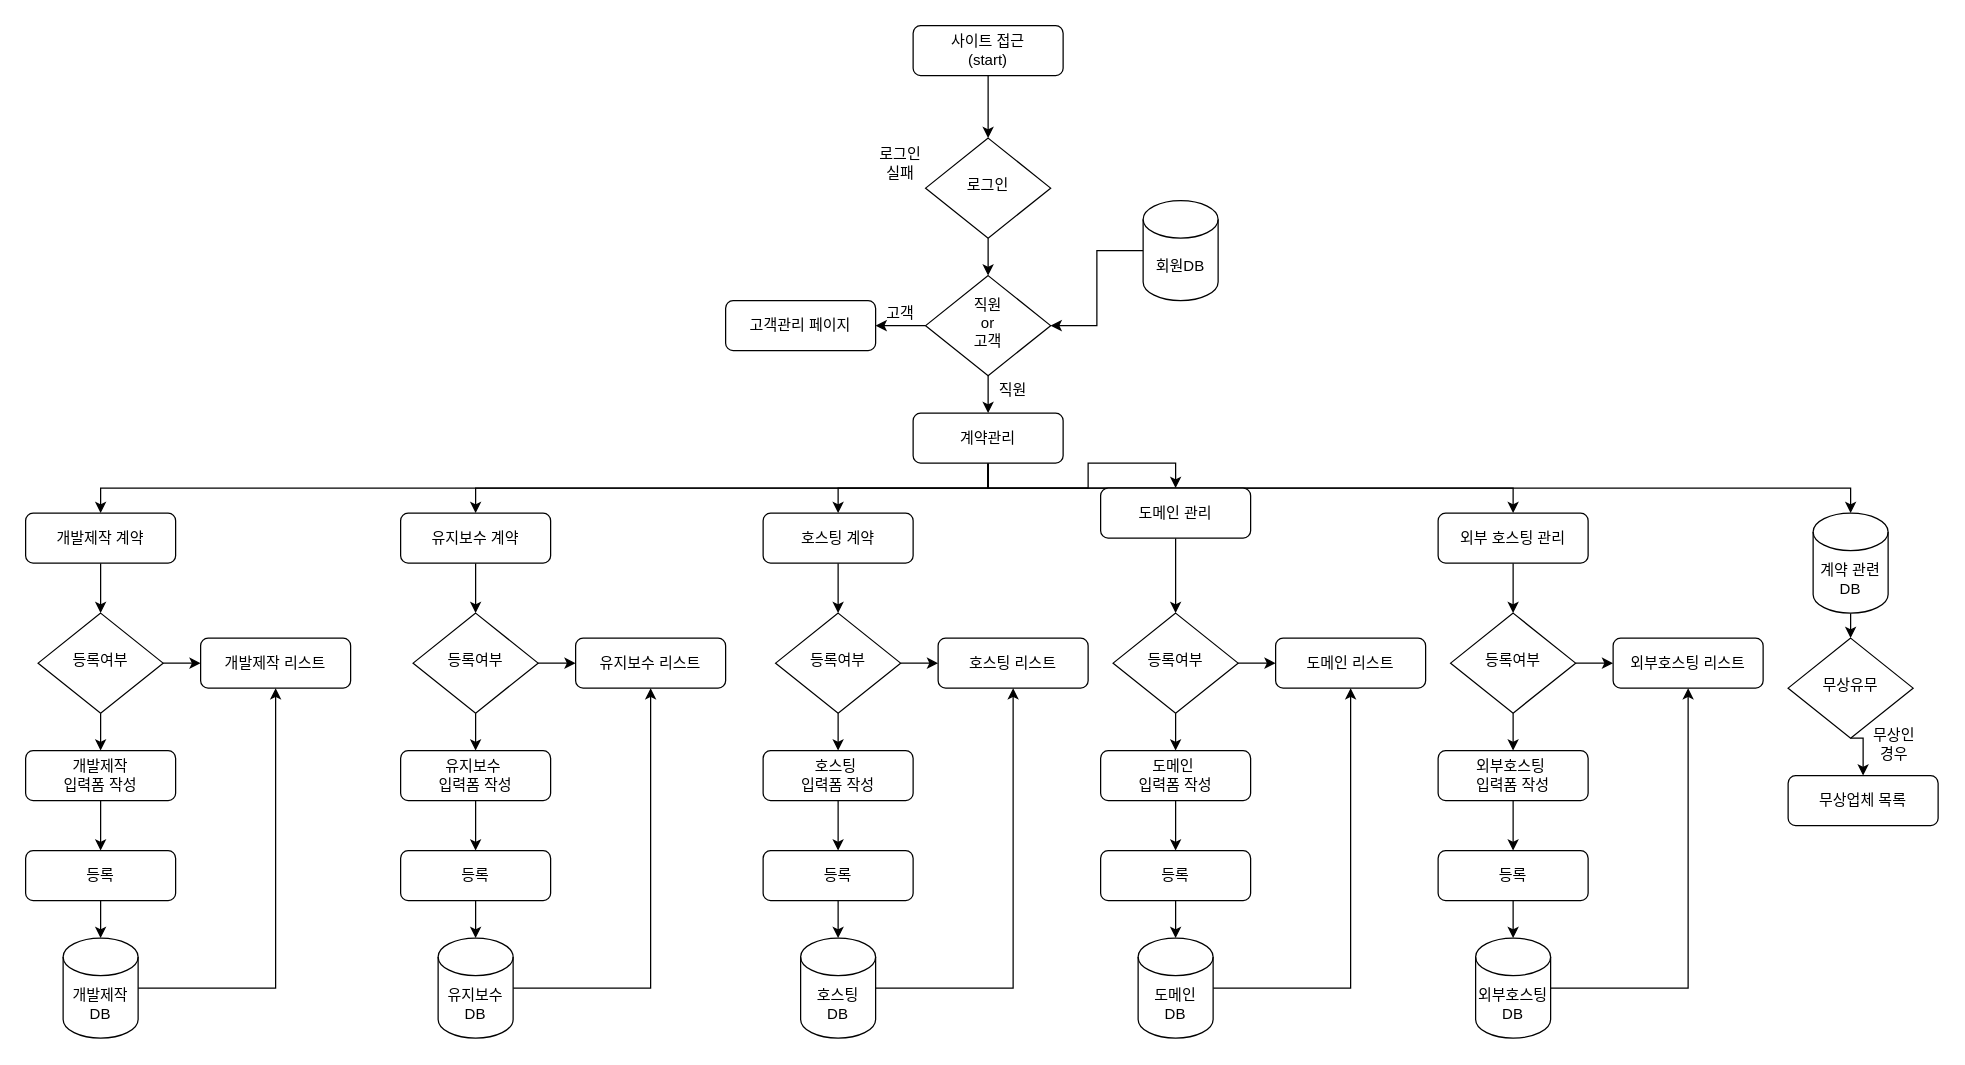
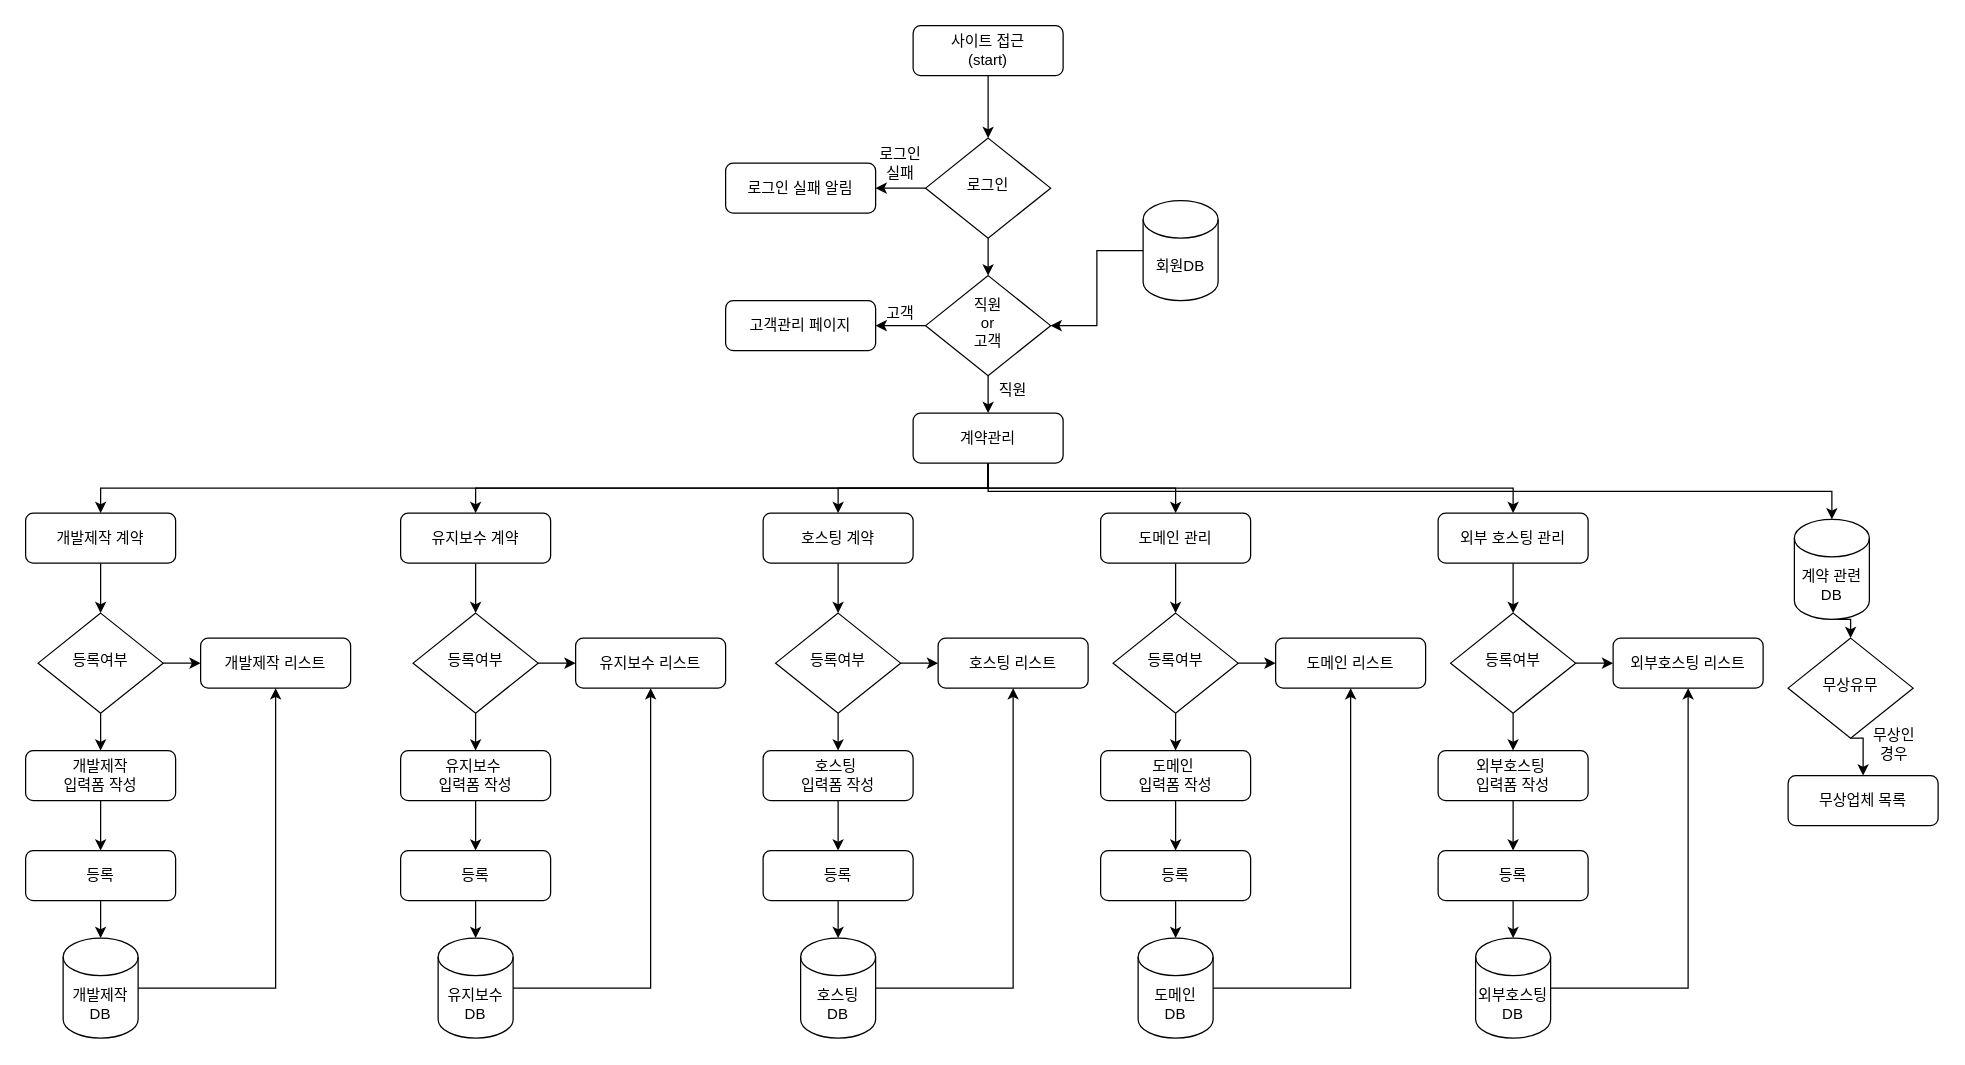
+ <mxCell id="8" value="로그인 실패 알림" style="rounded=1;whiteSpace=wrap;html=1;fontSize=12;glass=0;strokeWidth=1;shadow=0;" vertex="1" parent="1"><mxGeometry x="580" y="130" width="120" height="40" as="geometry" /></mxCell>
+ <mxCell id="4" style="edgeStyle=orthogonalEdgeStyle;rounded=0;orthogonalLoop=1;jettySize=auto;html=1;exitX=0;exitY=0.5;exitDx=0;exitDy=0;entryX=1;entryY=0.5;entryDx=0;entryDy=0;" edge="1" parent="1" source="6" target="8"><mxGeometry relative="1" as="geometry" /></mxCell>
- <mxCell id="31" value="도메인 관리" style="rounded=1;whiteSpace=wrap;html=1;fontSize=12;glass=0;strokeWidth=1;shadow=0;" vertex="1" parent="1"><mxGeometry x="880" y="390" width="120" height="40" as="geometry" /></mxCell>
+ <mxCell id="31" value="도메인 관리" style="rounded=1;whiteSpace=wrap;html=1;fontSize=12;glass=0;strokeWidth=1;shadow=0;" vertex="1" parent="1"><mxGeometry x="880" y="410" width="120" height="40" as="geometry" /></mxCell>
- <mxCell id="89" value="계약 관련&lt;br&gt;DB" style="shape=cylinder3;whiteSpace=wrap;html=1;boundedLbl=1;backgroundOutline=1;size=15;" vertex="1" parent="1"><mxGeometry x="1450" y="410" width="60" height="80" as="geometry" /></mxCell>
+ <mxCell id="89" value="계약 관련&lt;br&gt;DB" style="shape=cylinder3;whiteSpace=wrap;html=1;boundedLbl=1;backgroundOutline=1;size=15;" vertex="1" parent="1"><mxGeometry x="1435" y="415" width="60" height="80" as="geometry" /></mxCell>
